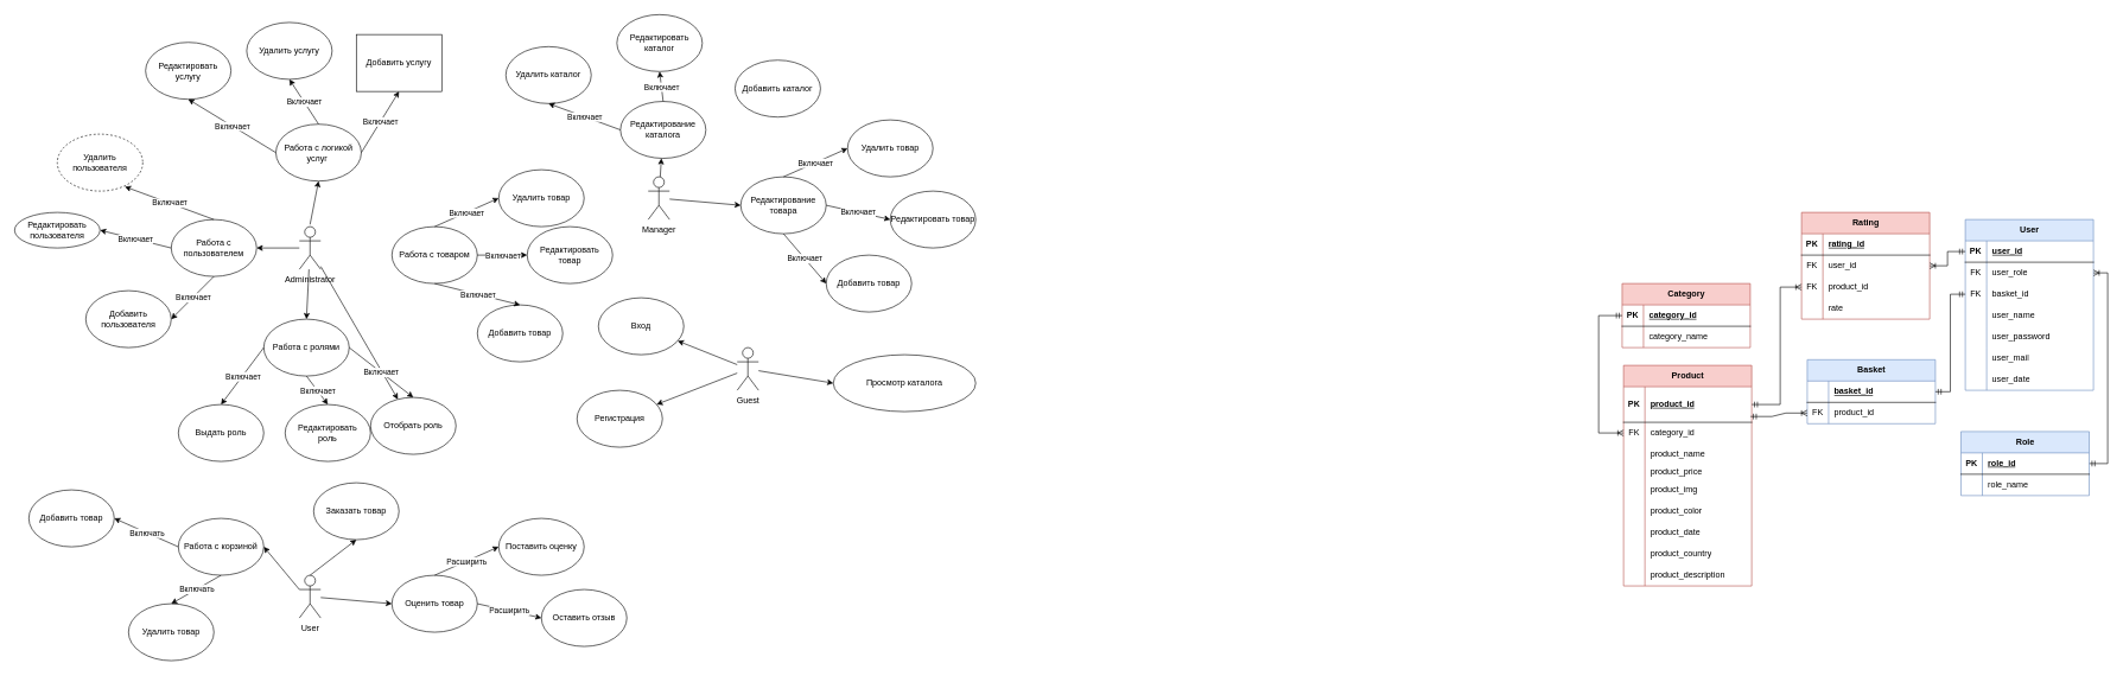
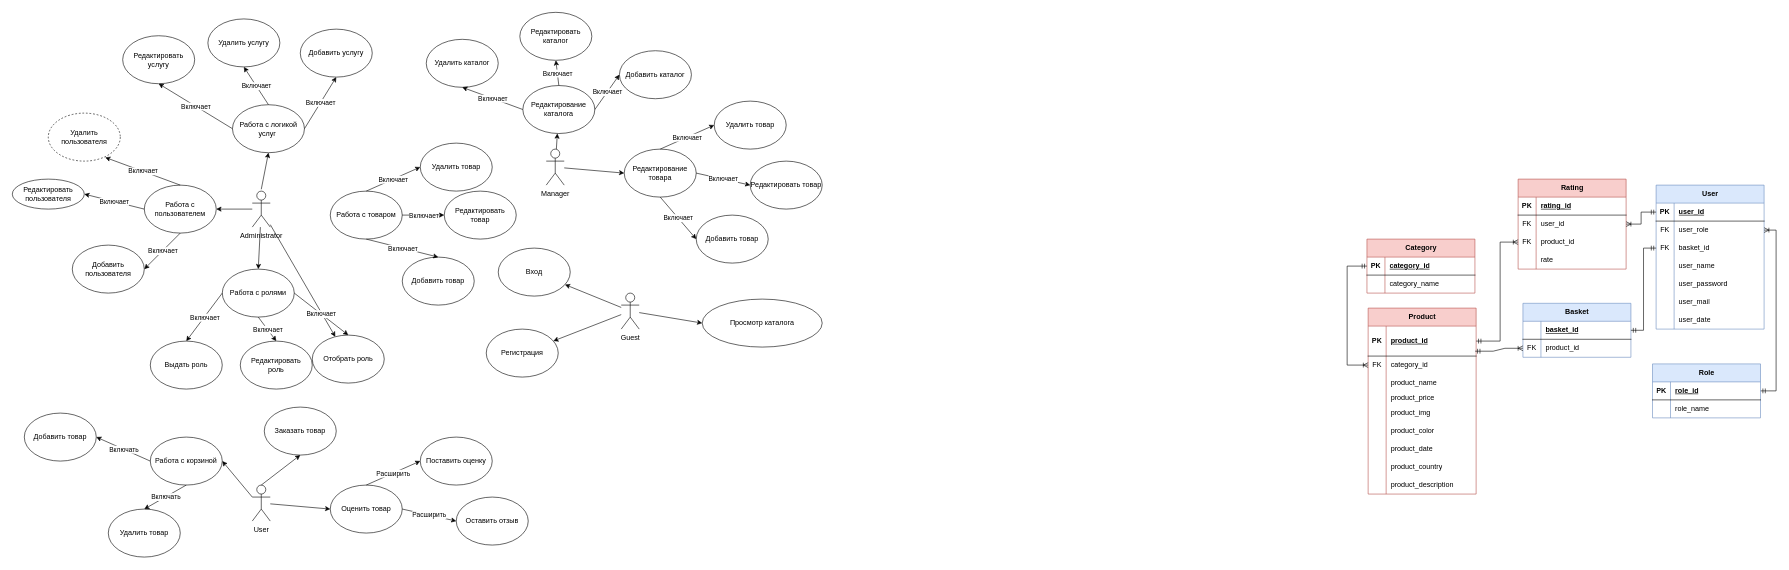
- <mxCell id="176" value="Добавить услугу" style="whiteSpace=wrap;html=1;rounded=0;" vertex="1" parent="1"><mxGeometry x="500" y="48" width="120" height="80" as="geometry" /></mxCell>
+ <mxCell id="176" value="Добавить услугу" style="ellipse;whiteSpace=wrap;html=1;" vertex="1" parent="1"><mxGeometry x="500" y="48" width="120" height="80" as="geometry" /></mxCell>
+ <mxCell id="172" value="" style="endArrow=classic;html=1;rounded=0;entryX=0;entryY=0.5;entryDx=0;entryDy=0;exitX=1;exitY=0.5;exitDx=0;exitDy=0;" edge="1" parent="1" source="165" target="164"><mxGeometry relative="1" as="geometry"><mxPoint x="974" y="127" as="sourcePoint" /><mxPoint x="1074" y="152" as="targetPoint" /></mxGeometry></mxCell>
+ <mxCell id="173" value="Включает" style="edgeLabel;resizable=0;html=1;align=center;verticalAlign=middle;" connectable="0" vertex="1" parent="172"><mxGeometry relative="1" as="geometry" /></mxCell>
- <mxCell id="163" value="Вход" style="ellipse;whiteSpace=wrap;html=1;" vertex="1" parent="1"><mxGeometry x="840" y="418" width="120" height="80" as="geometry" /></mxCell>
+ <mxCell id="163" value="Вход" style="ellipse;whiteSpace=wrap;html=1;" vertex="1" parent="1"><mxGeometry x="830" y="413" width="120" height="80" as="geometry" /></mxCell>
